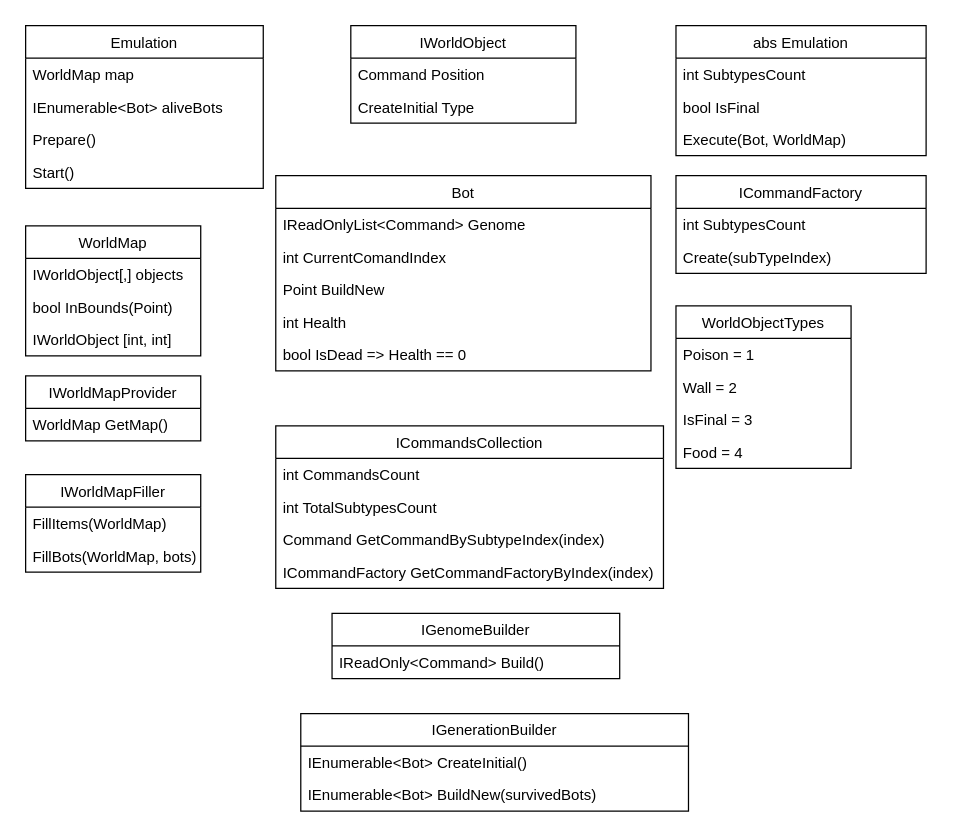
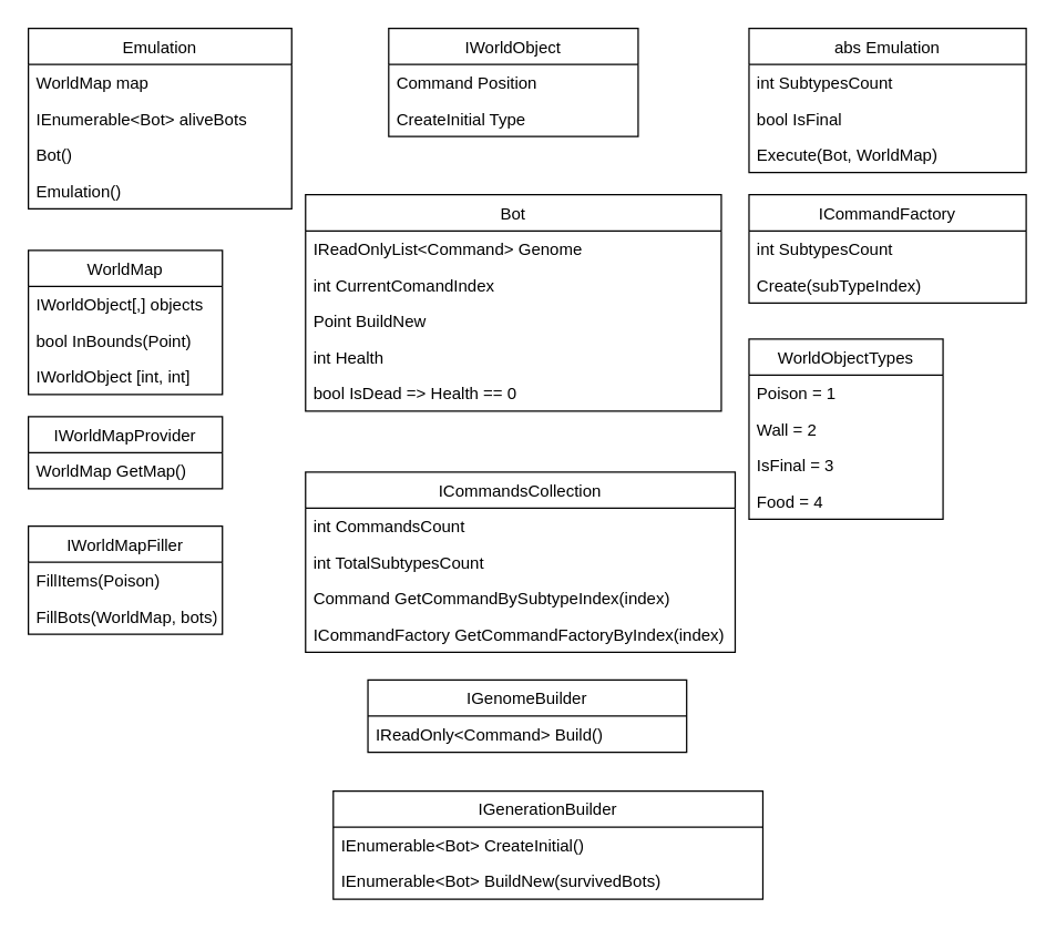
- <mxCell id="5" value="Prepare()" style="text;strokeColor=none;fillColor=none;align=left;verticalAlign=top;spacingLeft=4;spacingRight=4;overflow=hidden;rotatable=0;points=[[0,0.5],[1,0.5]];portConstraint=eastwest;" parent="2" vertex="1"><mxGeometry y="78" width="190" height="26" as="geometry" /></mxCell>
+ <mxCell id="5" value="Bot()" style="text;strokeColor=none;fillColor=none;align=left;verticalAlign=top;spacingLeft=4;spacingRight=4;overflow=hidden;rotatable=0;points=[[0,0.5],[1,0.5]];portConstraint=eastwest;" parent="2" vertex="1"><mxGeometry y="78" width="190" height="26" as="geometry" /></mxCell>
- <mxCell id="6" value="Start()" style="text;strokeColor=none;fillColor=none;align=left;verticalAlign=top;spacingLeft=4;spacingRight=4;overflow=hidden;rotatable=0;points=[[0,0.5],[1,0.5]];portConstraint=eastwest;" parent="2" vertex="1"><mxGeometry y="104" width="190" height="26" as="geometry" /></mxCell>
+ <mxCell id="6" value="Emulation()" style="text;strokeColor=none;fillColor=none;align=left;verticalAlign=top;spacingLeft=4;spacingRight=4;overflow=hidden;rotatable=0;points=[[0,0.5],[1,0.5]];portConstraint=eastwest;" parent="2" vertex="1"><mxGeometry y="104" width="190" height="26" as="geometry" /></mxCell>
- <mxCell id="45" value="FillItems(WorldMap)" style="text;strokeColor=none;fillColor=none;align=left;verticalAlign=top;spacingLeft=4;spacingRight=4;overflow=hidden;rotatable=0;points=[[0,0.5],[1,0.5]];portConstraint=eastwest;" parent="44" vertex="1"><mxGeometry y="26" width="140" height="26" as="geometry" /></mxCell>
+ <mxCell id="45" value="FillItems(Poison)" style="text;strokeColor=none;fillColor=none;align=left;verticalAlign=top;spacingLeft=4;spacingRight=4;overflow=hidden;rotatable=0;points=[[0,0.5],[1,0.5]];portConstraint=eastwest;" parent="44" vertex="1"><mxGeometry y="26" width="140" height="26" as="geometry" /></mxCell>
